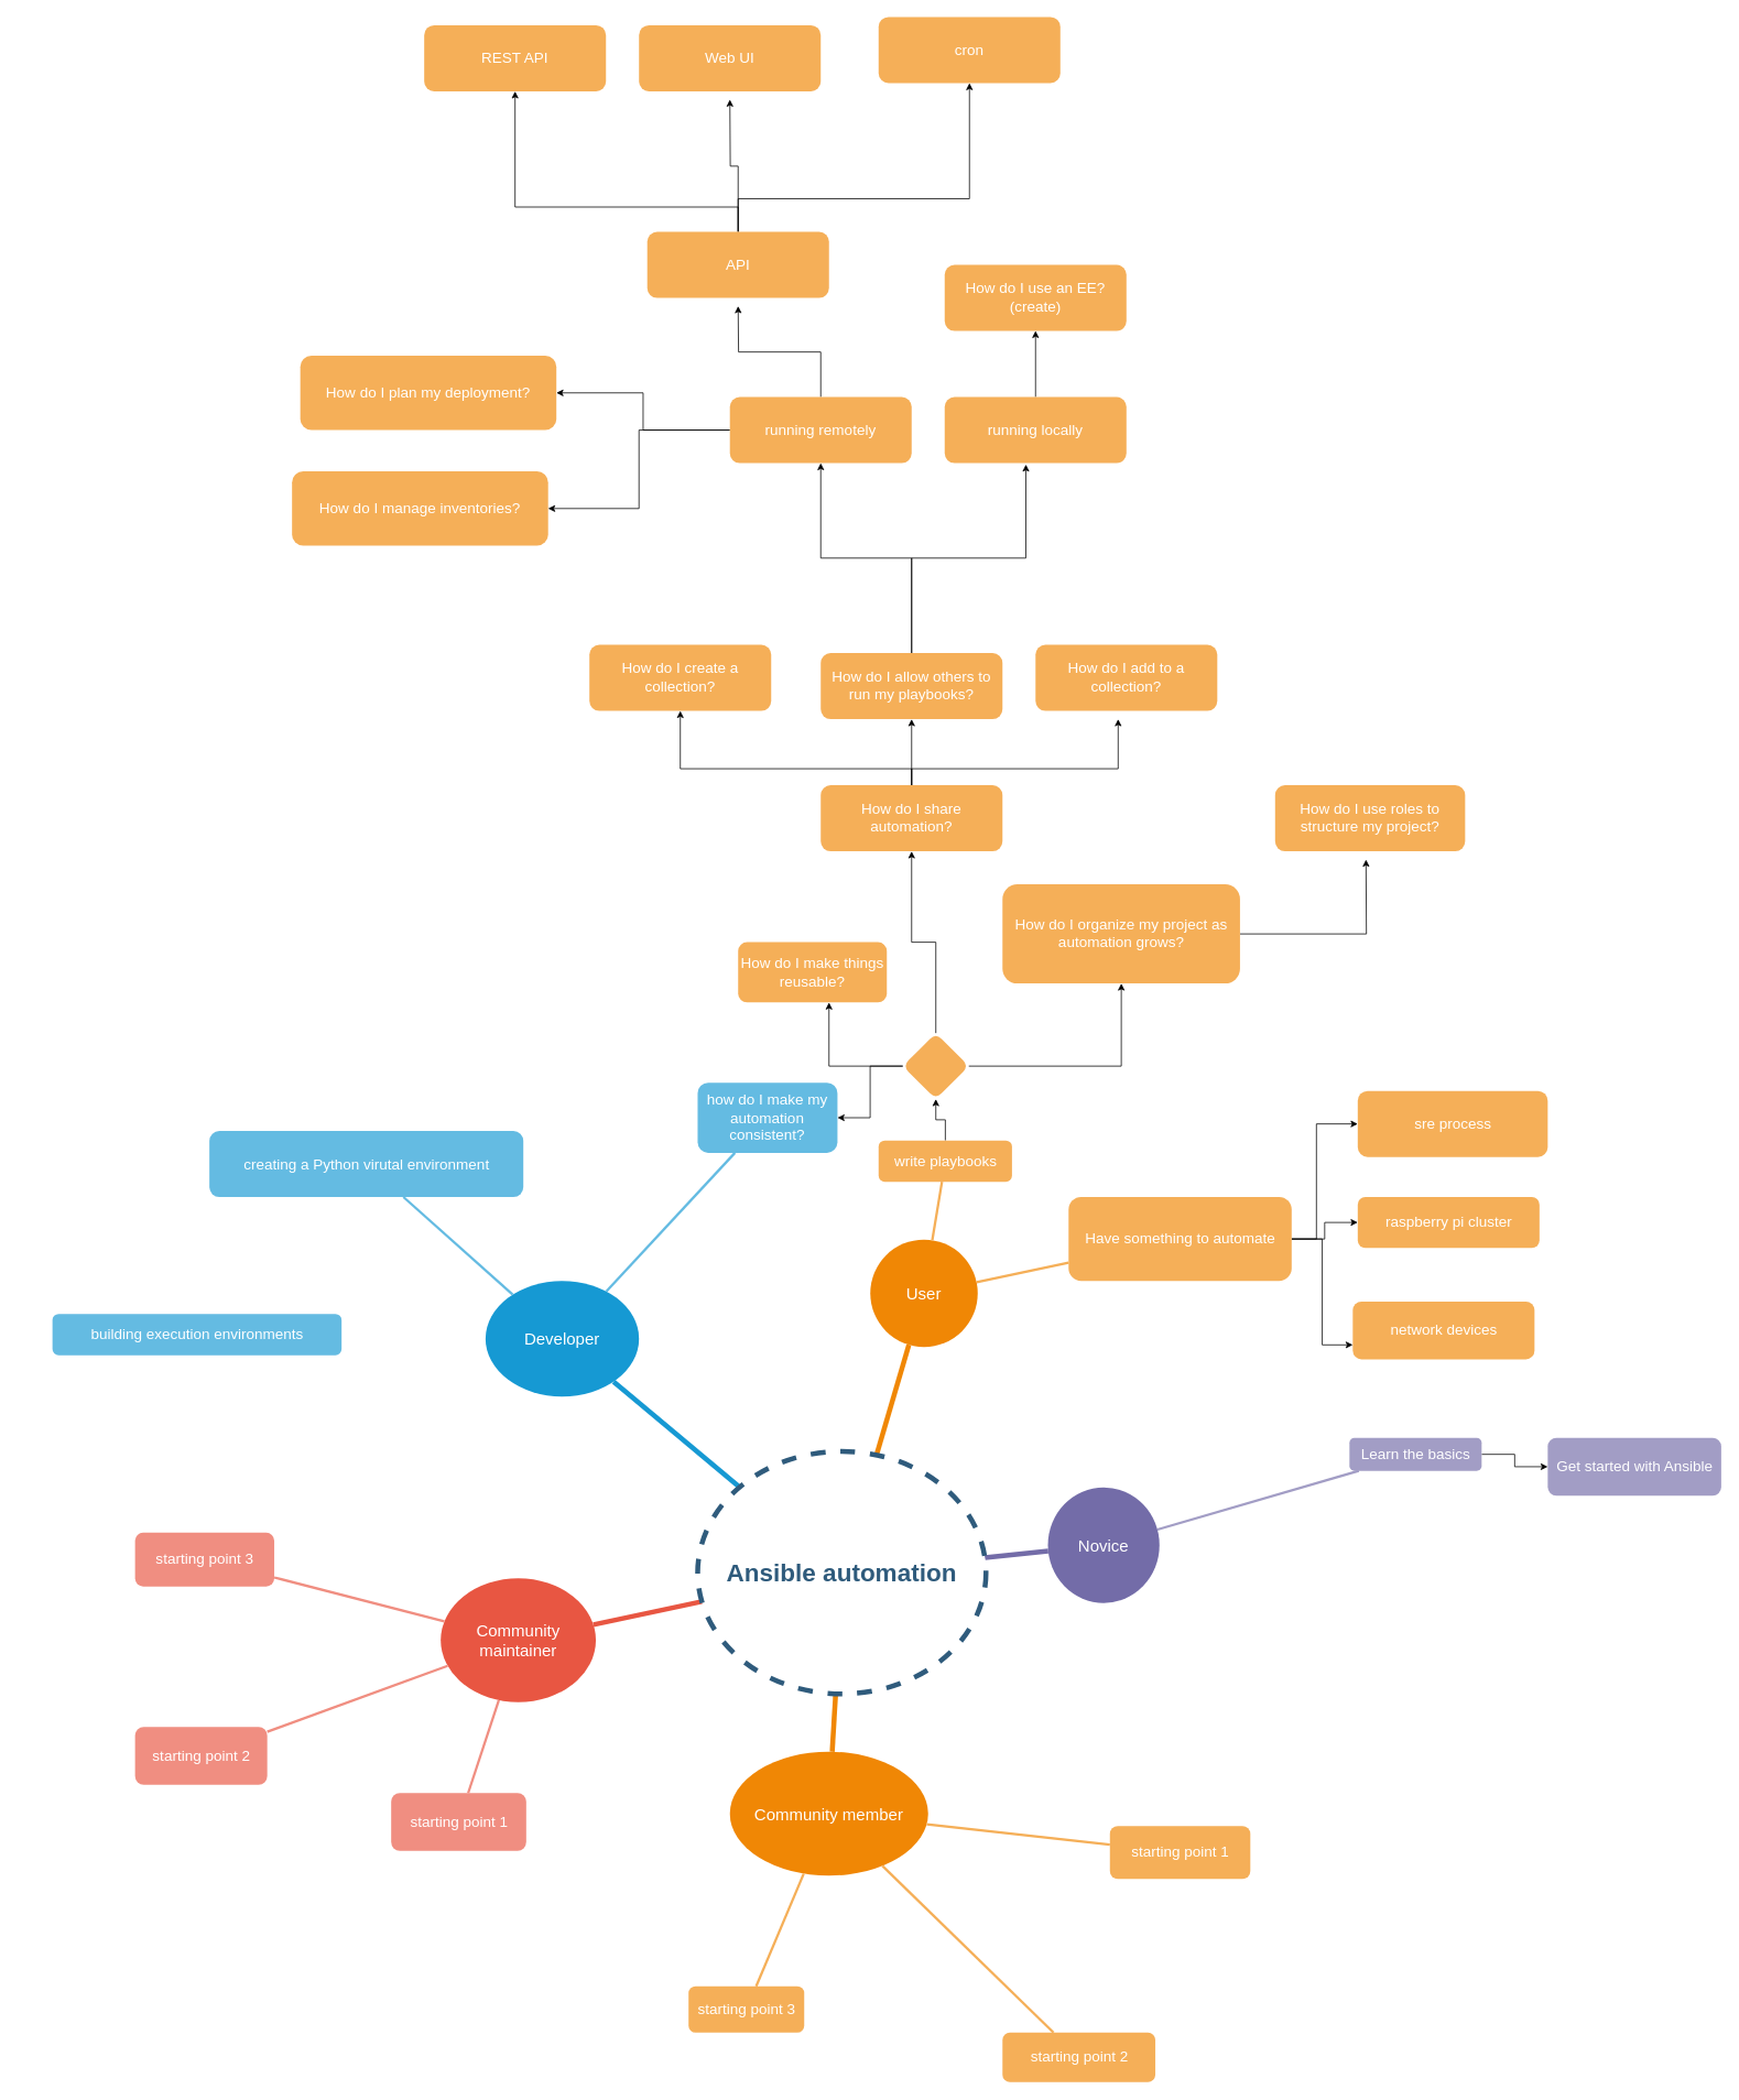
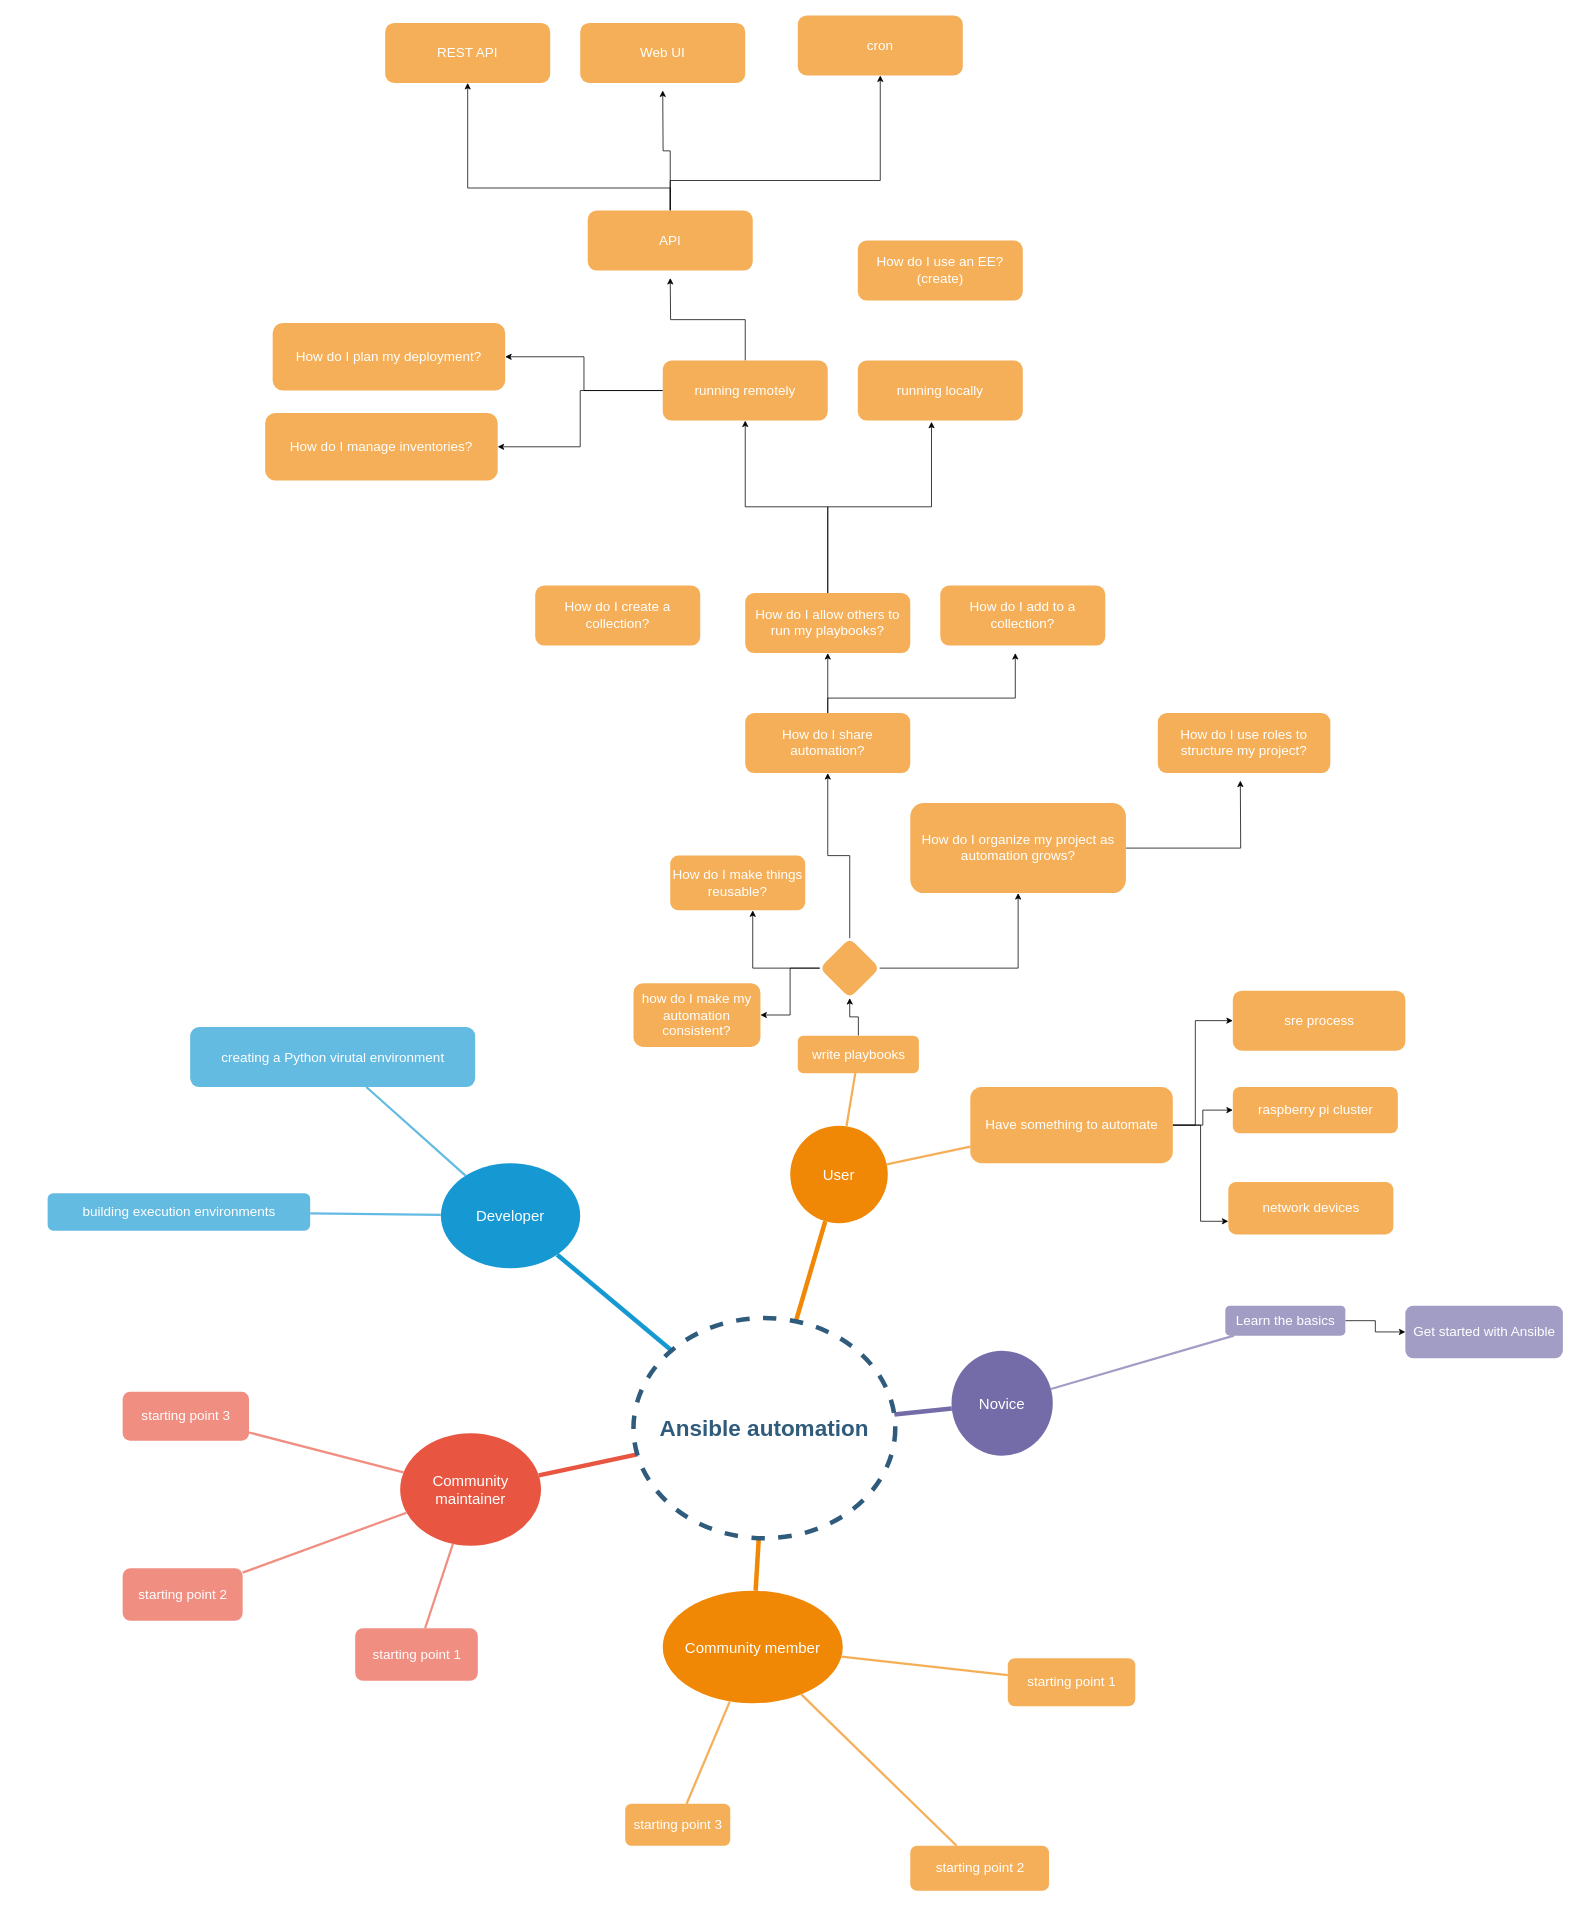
- <mxCell id="69" value="" style="edgeStyle=orthogonalEdgeStyle;rounded=0;orthogonalLoop=1;jettySize=auto;html=1;fontSize=18;" edge="1" parent="1" source="70" target="71"><mxGeometry relative="1" as="geometry" /></mxCell>
- <mxCell id="80" value="How do I manage inventories?" style="rounded=1;whiteSpace=wrap;html=1;fillColor=#f5af58;strokeColor=none;fontColor=#FFFFFF;strokeWidth=3;shadow=0;fontSize=18;" vertex="1" parent="1"><mxGeometry x="353" y="570" width="310" height="90" as="geometry" /></mxCell>
+ <mxCell id="80" value="How do I manage inventories?" style="rounded=1;whiteSpace=wrap;html=1;fillColor=#f5af58;strokeColor=none;fontColor=#FFFFFF;strokeWidth=3;shadow=0;fontSize=18;" vertex="1" parent="1"><mxGeometry x="353" y="550" width="310" height="90" as="geometry" /></mxCell>
- <mxCell id="52" style="edgeStyle=orthogonalEdgeStyle;rounded=0;orthogonalLoop=1;jettySize=auto;html=1;entryX=0.5;entryY=1;entryDx=0;entryDy=0;fontSize=18;" edge="1" parent="1" source="53" target="63"><mxGeometry relative="1" as="geometry"><Array as="points"><mxPoint x="1103" y="930" /><mxPoint x="823" y="930" /></Array></mxGeometry></mxCell>
- <mxCell id="48" value="&lt;font style=&quot;font-size: 18px;&quot;&gt;how do I make my automation consistent?&lt;/font&gt;" style="whiteSpace=wrap;html=1;fillColor=#64bbe2;strokeColor=none;fontColor=#FFFFFF;rounded=1;strokeWidth=3;shadow=0;" vertex="1" parent="1"><mxGeometry x="844" y="1310" width="169.25" height="85" as="geometry" /></mxCell>
+ <mxCell id="48" value="&lt;font style=&quot;font-size: 18px;&quot;&gt;how do I make my automation consistent?&lt;/font&gt;" style="whiteSpace=wrap;html=1;fillColor=#f5af58;strokeColor=none;fontColor=#FFFFFF;rounded=1;strokeWidth=3;shadow=0;" vertex="1" parent="1"><mxGeometry x="844" y="1310" width="169.25" height="85" as="geometry" /></mxCell>
- <mxCell id="14" value="" style="edgeStyle=none;endArrow=none;strokeWidth=3;strokeColor=#64BBE2;html=1;" parent="1" source="2" target="48" edge="1"><mxGeometry x="-221.5" y="56.5" width="100" height="100" as="geometry"><mxPoint x="-338.5" y="1236.5" as="sourcePoint" /><mxPoint x="-238.5" y="1136.5" as="targetPoint" /></mxGeometry></mxCell>
+ <mxCell id="14" value="" style="edgeStyle=none;endArrow=none;strokeWidth=3;strokeColor=#64BBE2;html=1;" parent="1" source="2" target="12" edge="1"><mxGeometry x="-221.5" y="56.5" width="100" height="100" as="geometry"><mxPoint x="-338.5" y="1236.5" as="sourcePoint" /><mxPoint x="-238.5" y="1136.5" as="targetPoint" /></mxGeometry></mxCell>
